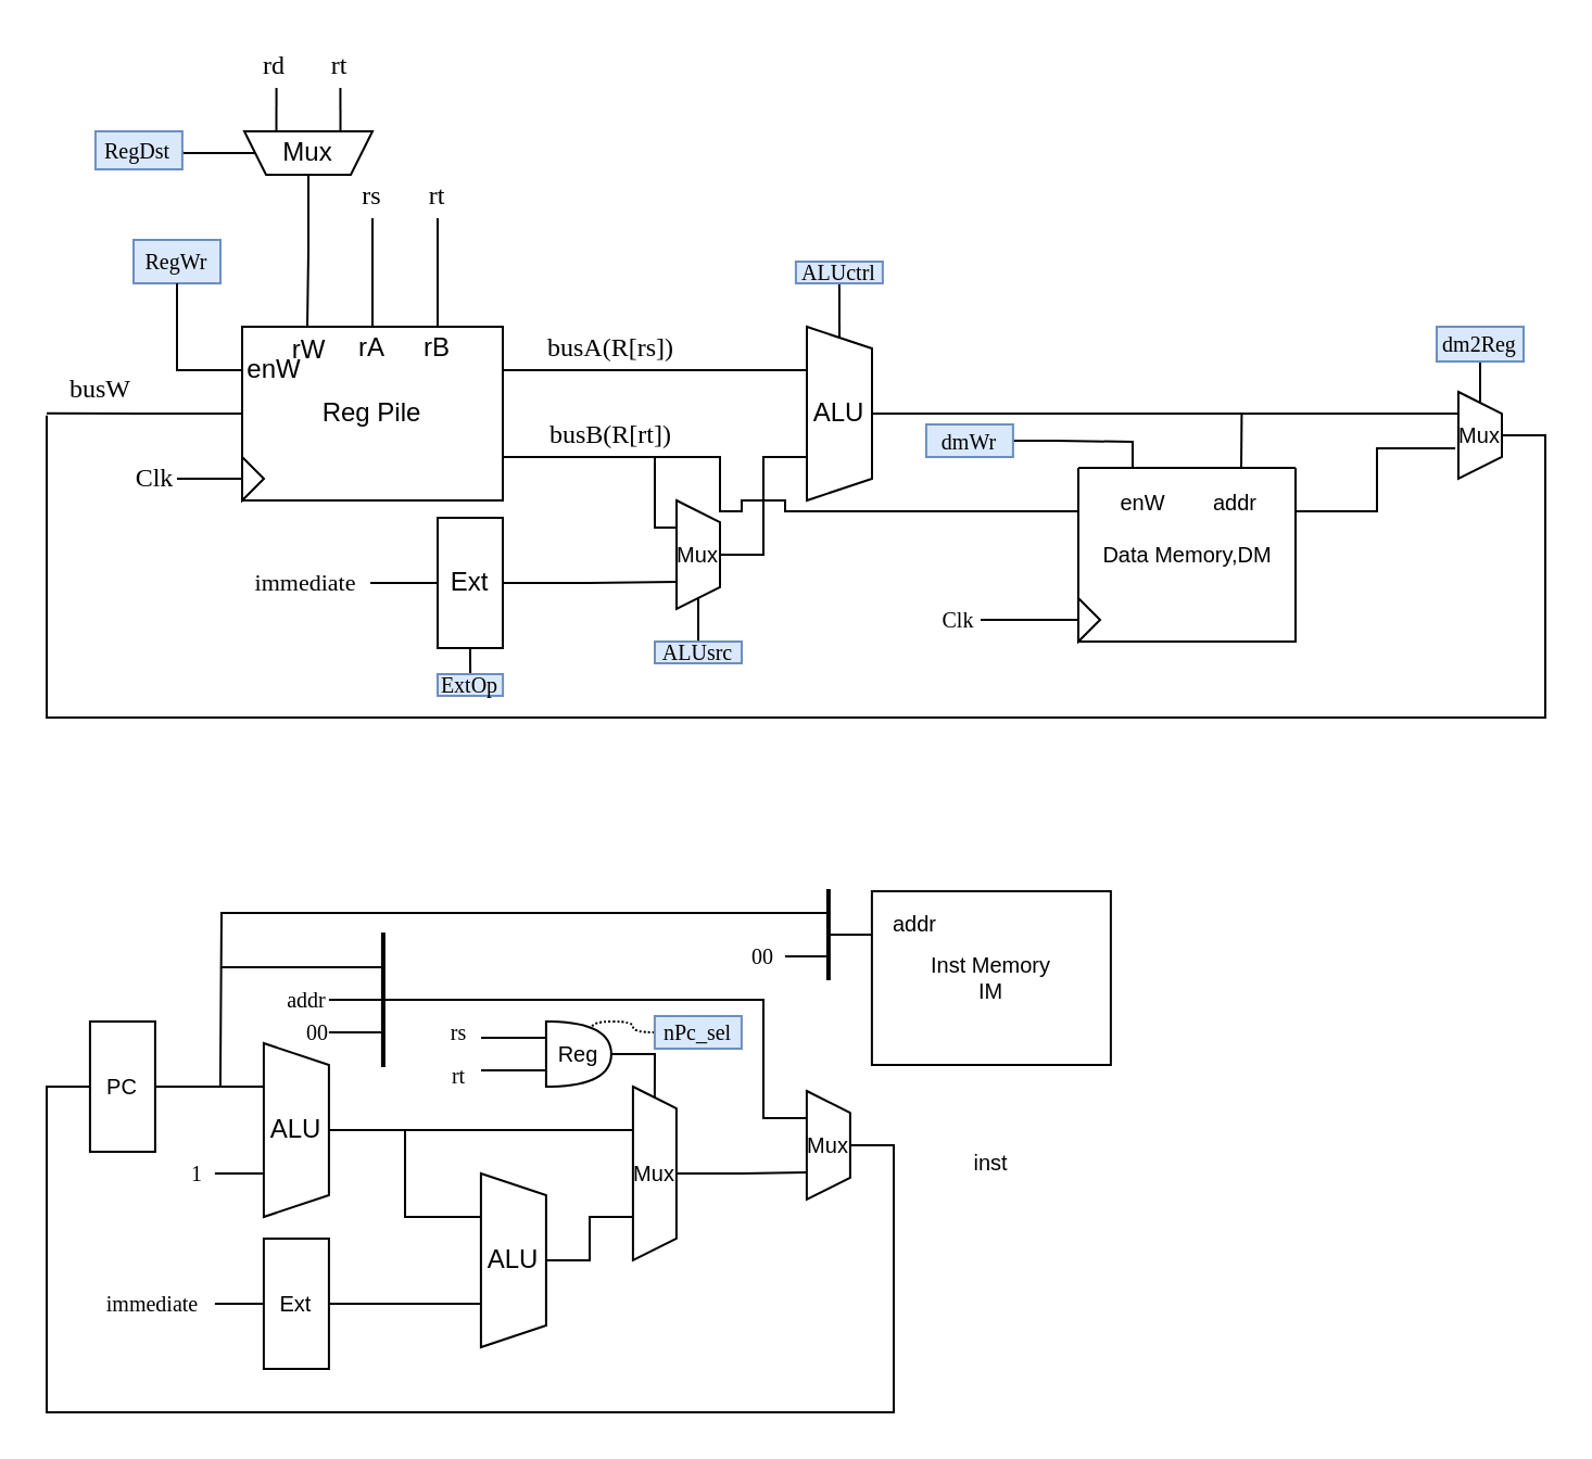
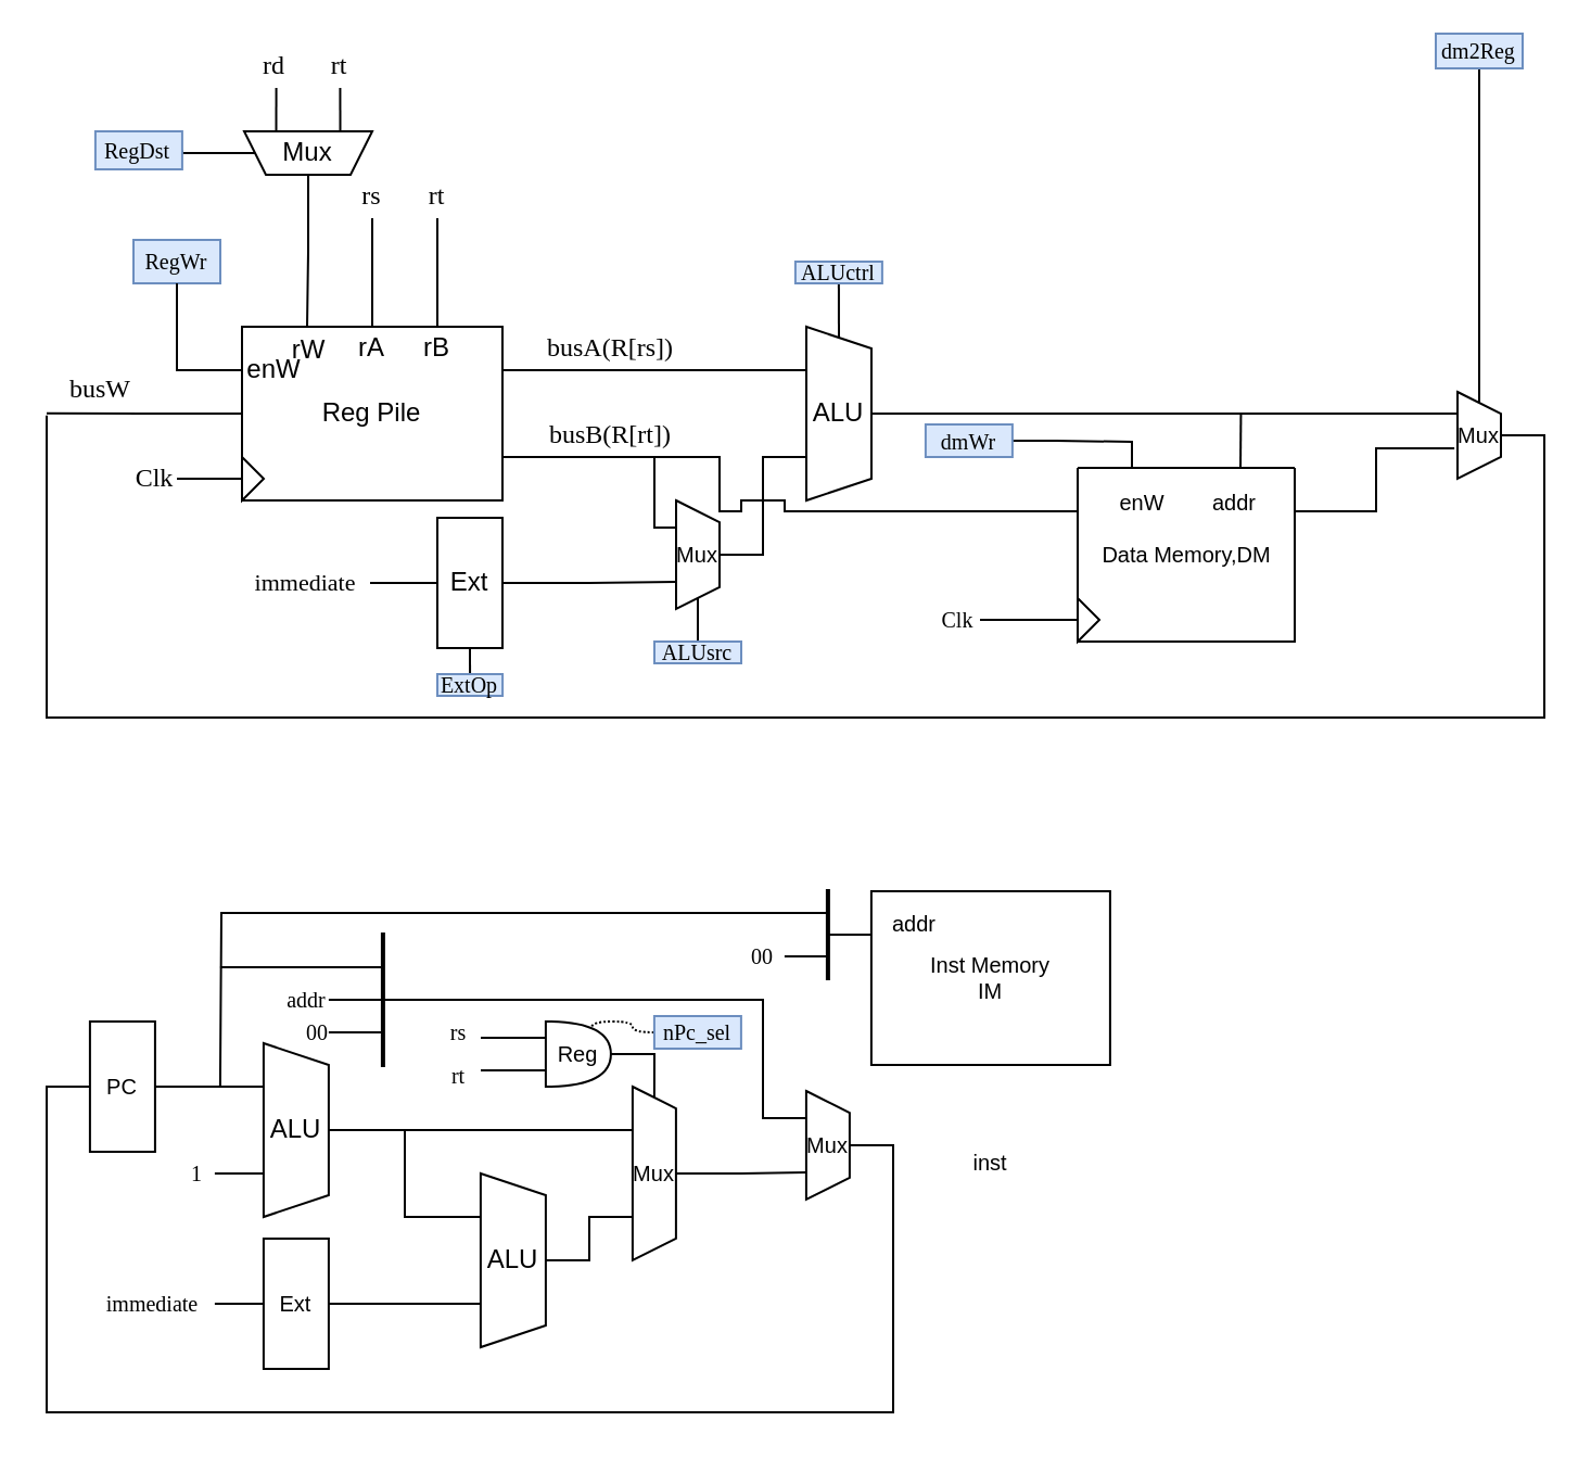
- <mxCell id="97" value="dm2Reg" style="text;html=1;strokeColor=#6c8ebf;fillColor=#dae8fc;align=center;verticalAlign=middle;whiteSpace=wrap;rounded=0;fontFamily=Georgia;fontSize=10;" vertex="1" parent="1"><mxGeometry x="661" y="150" width="40" height="16" as="geometry" /></mxCell>
+ <mxCell id="97" value="dm2Reg" style="text;html=1;strokeColor=#6c8ebf;fillColor=#dae8fc;align=center;verticalAlign=middle;whiteSpace=wrap;rounded=0;fontFamily=Georgia;fontSize=10;" vertex="1" parent="1"><mxGeometry x="661" y="15" width="40" height="16" as="geometry" /></mxCell>
